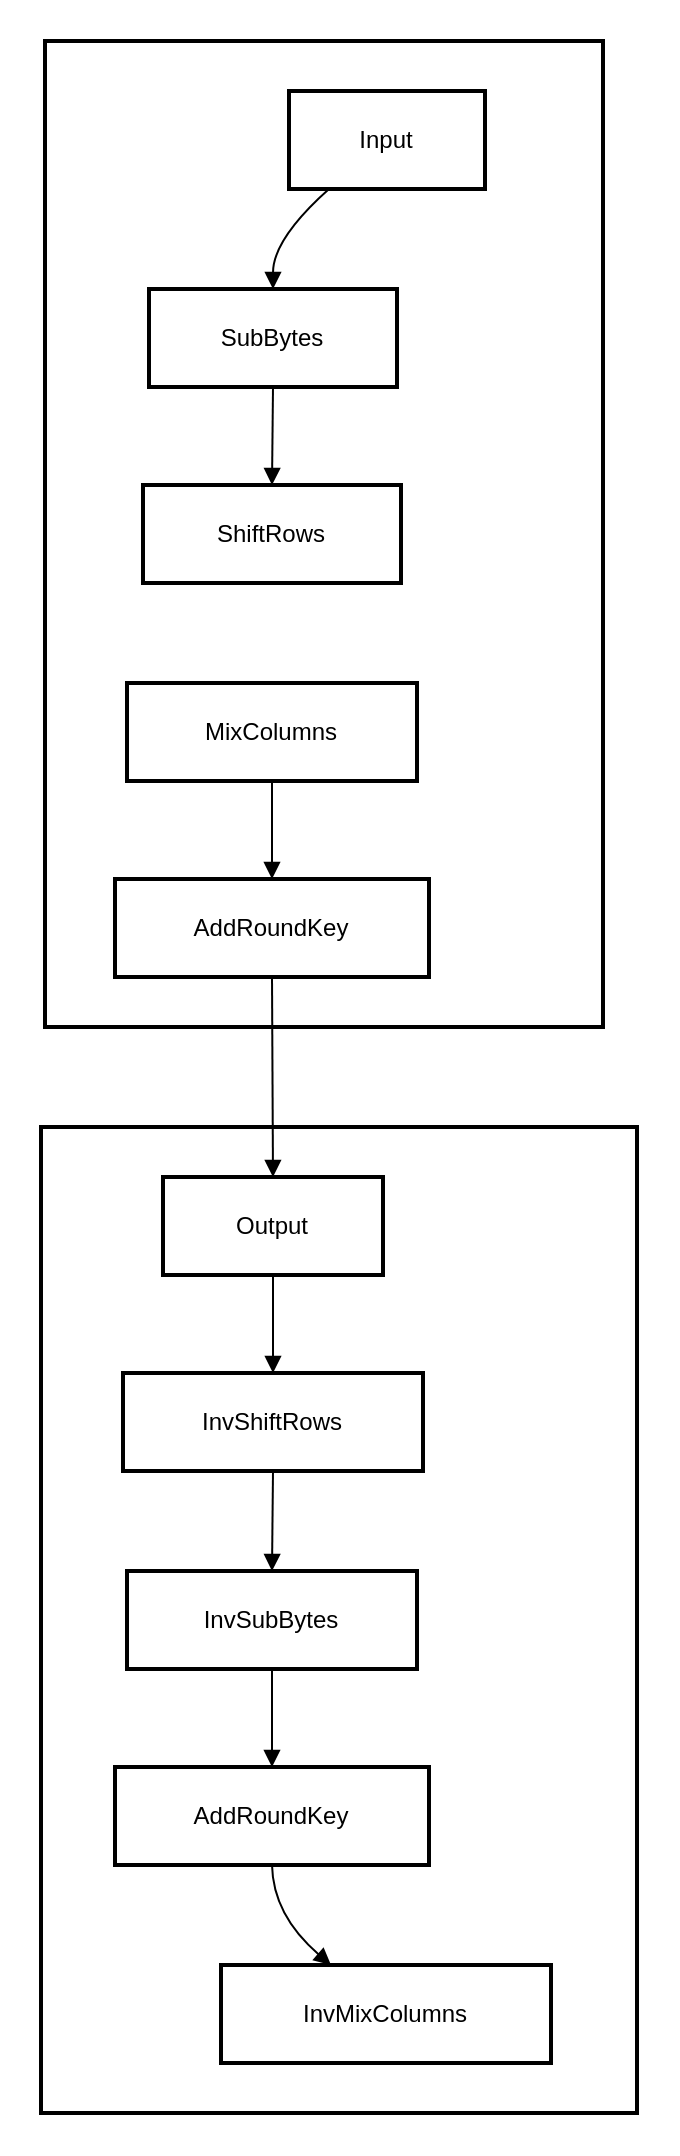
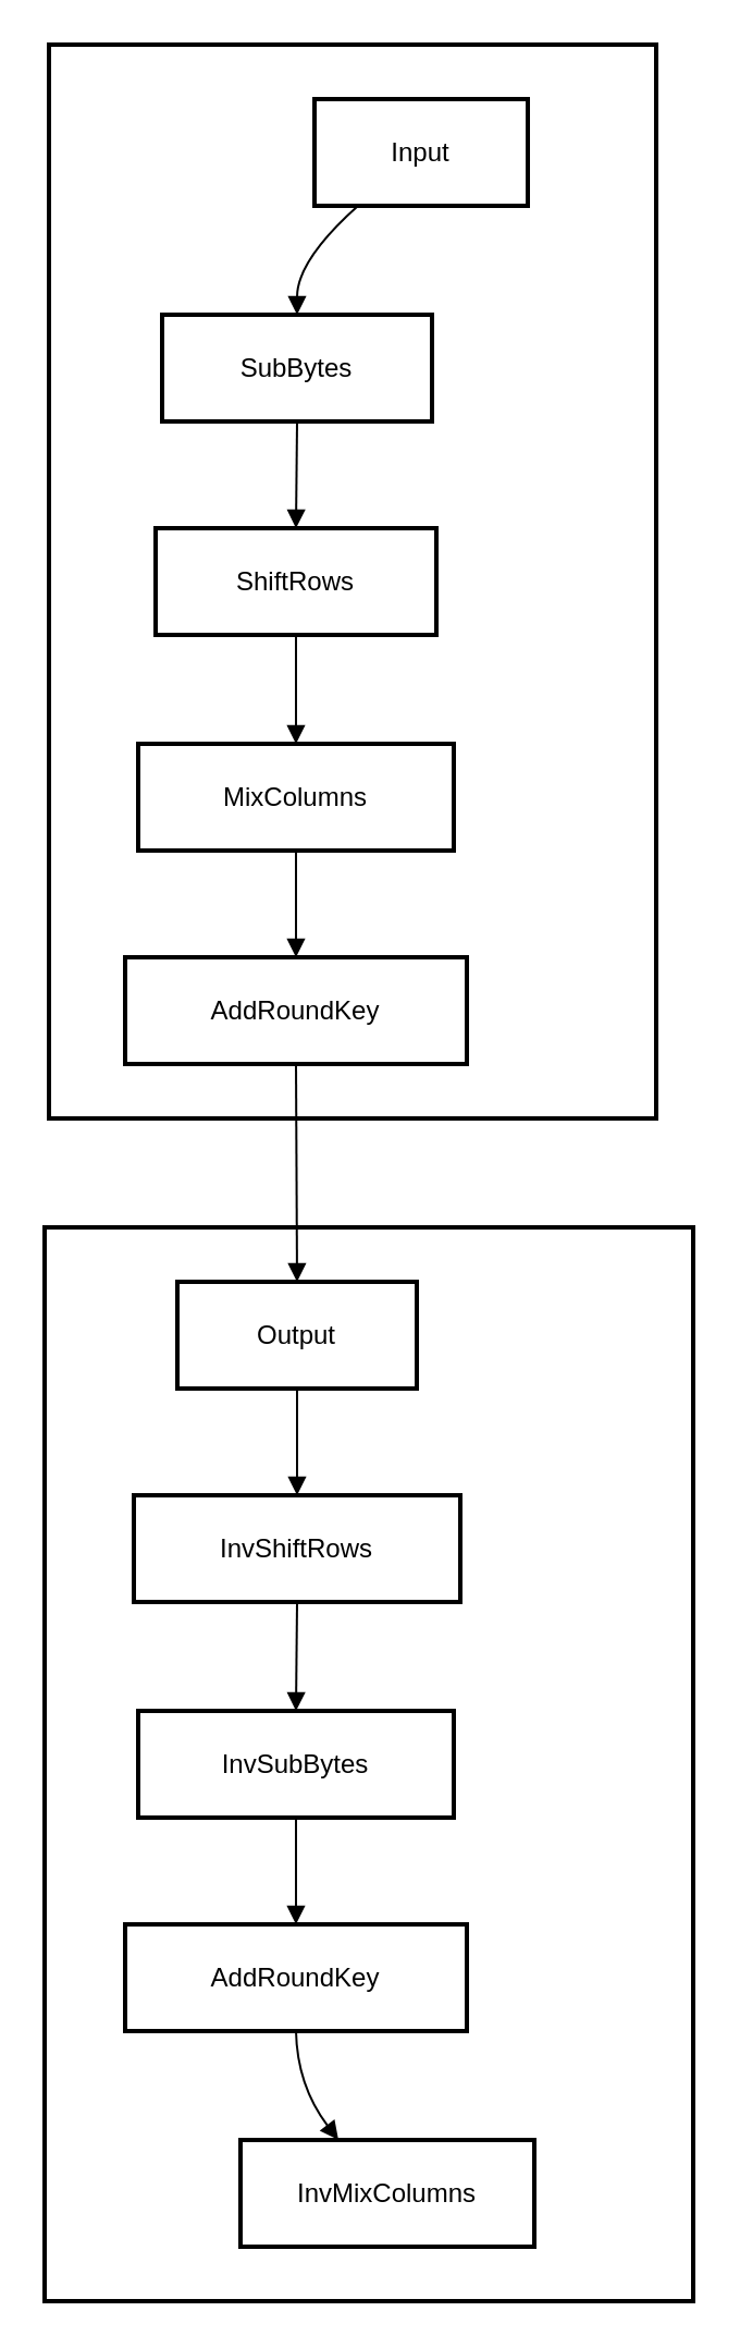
+ <mxCell id="16" value="" style="curved=1;startArrow=none;endArrow=block;exitX=0.5;exitY=0.99;entryX=0.5;entryY=-0.01;" edge="1" parent="1" source="6" target="7"><mxGeometry relative="1" as="geometry"><Array as="points" /></mxGeometry></mxCell>
- <mxCell id="13" value="InvMixColumns" style="whiteSpace=wrap;strokeWidth=2;" vertex="1" parent="1"><mxGeometry x="110" y="982" width="165" height="49" as="geometry" /></mxCell>
+ <mxCell id="13" value="InvMixColumns" style="whiteSpace=wrap;strokeWidth=2;" vertex="1" parent="1"><mxGeometry x="110" y="982" width="135" height="49" as="geometry" /></mxCell>
